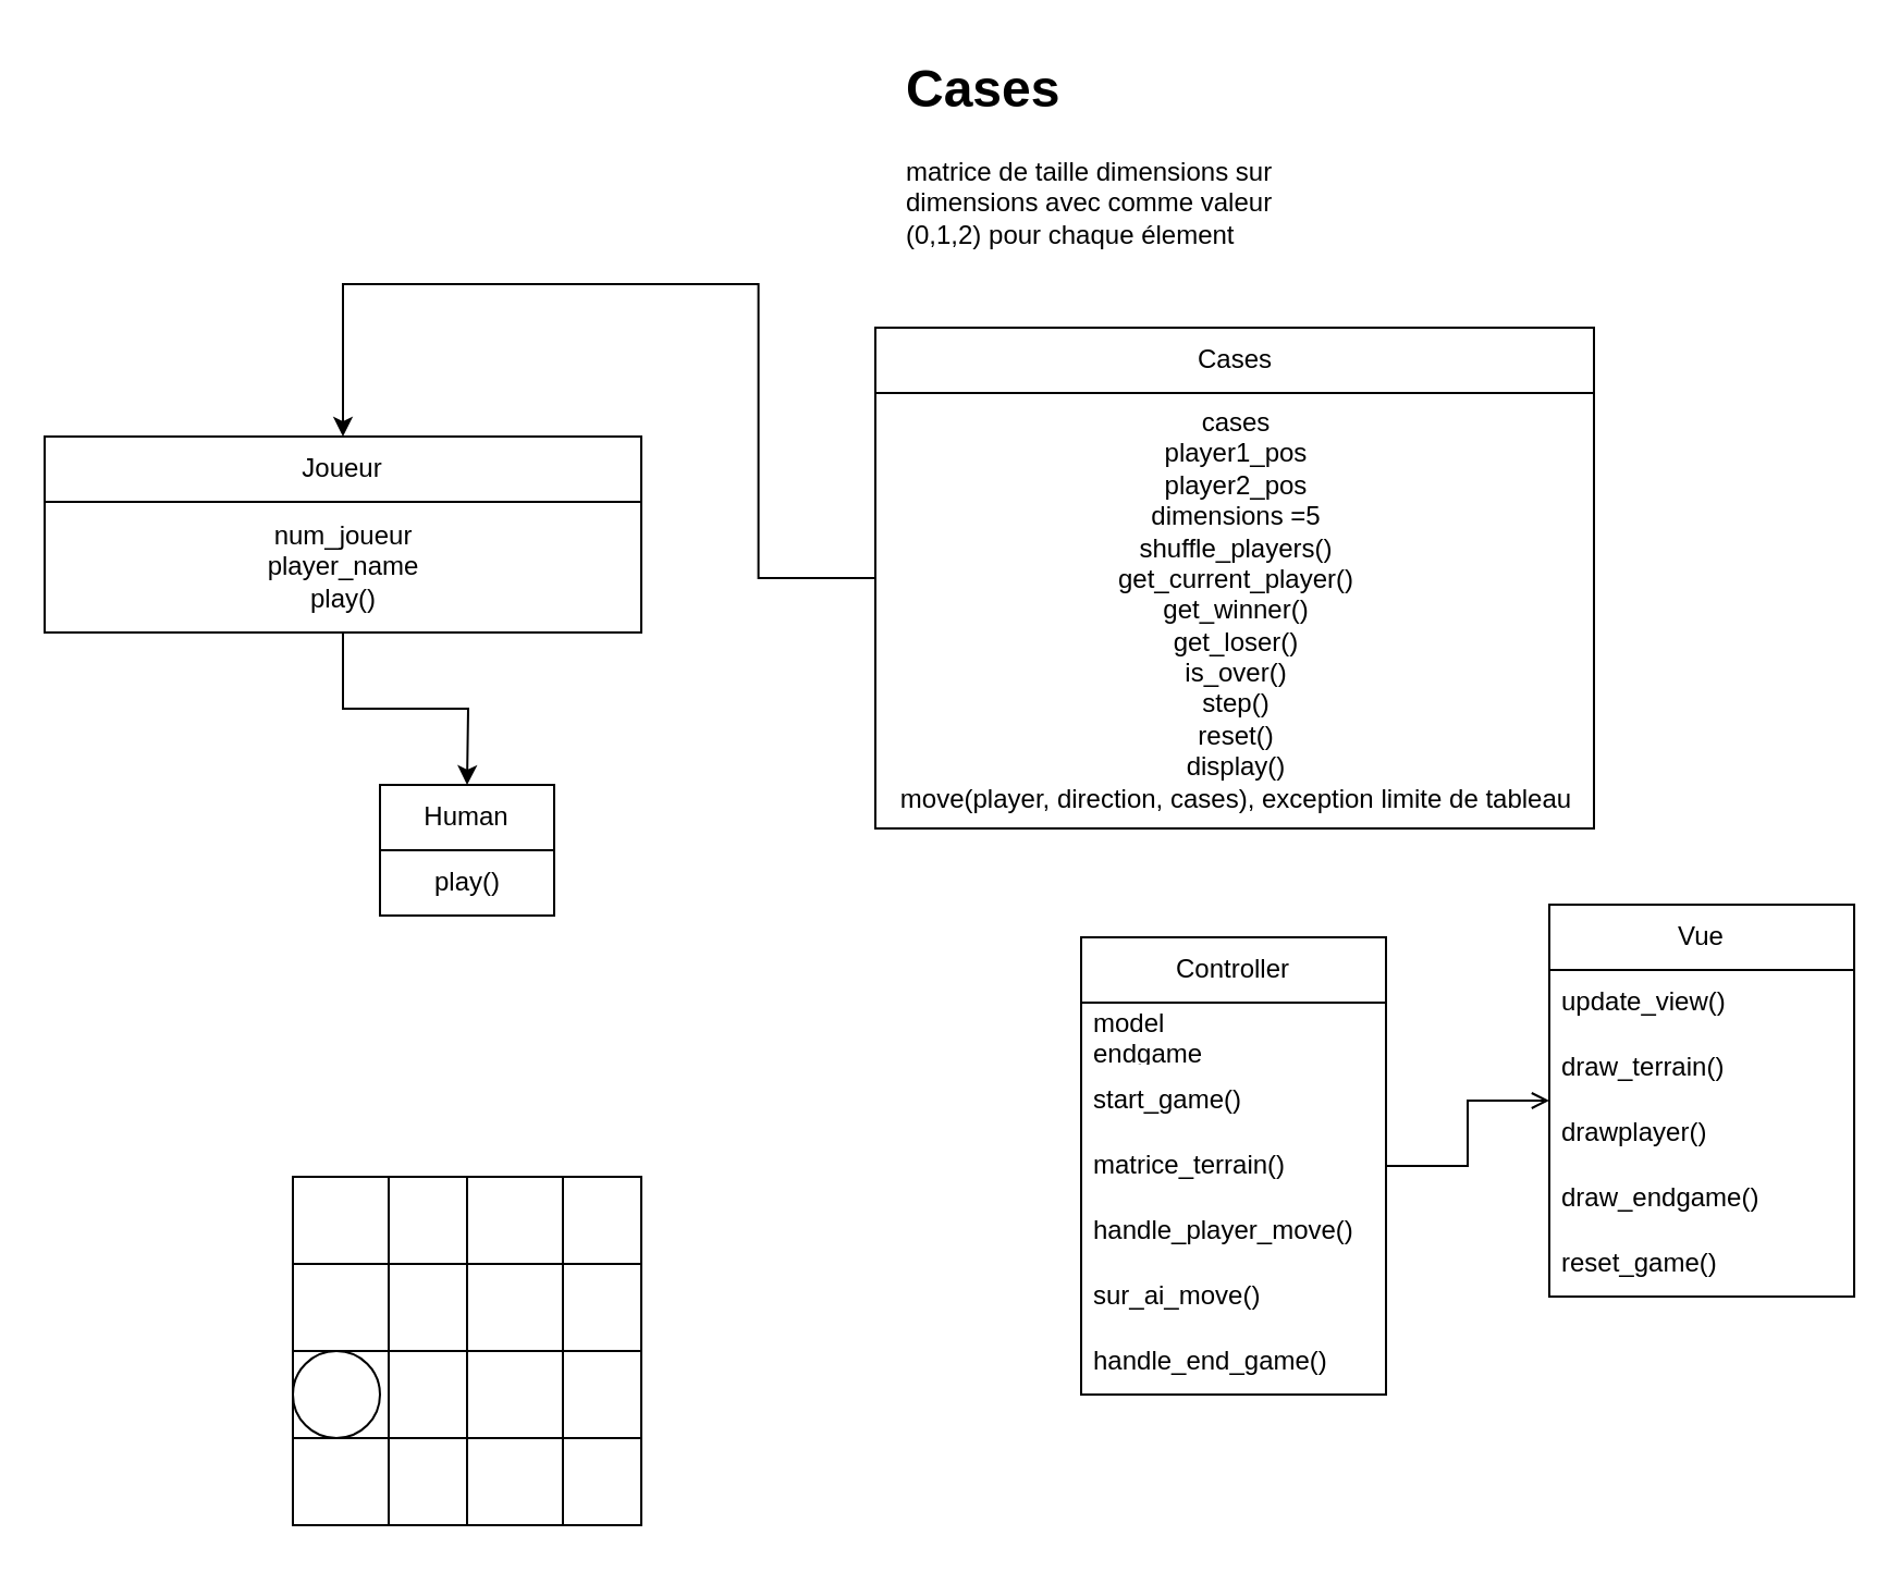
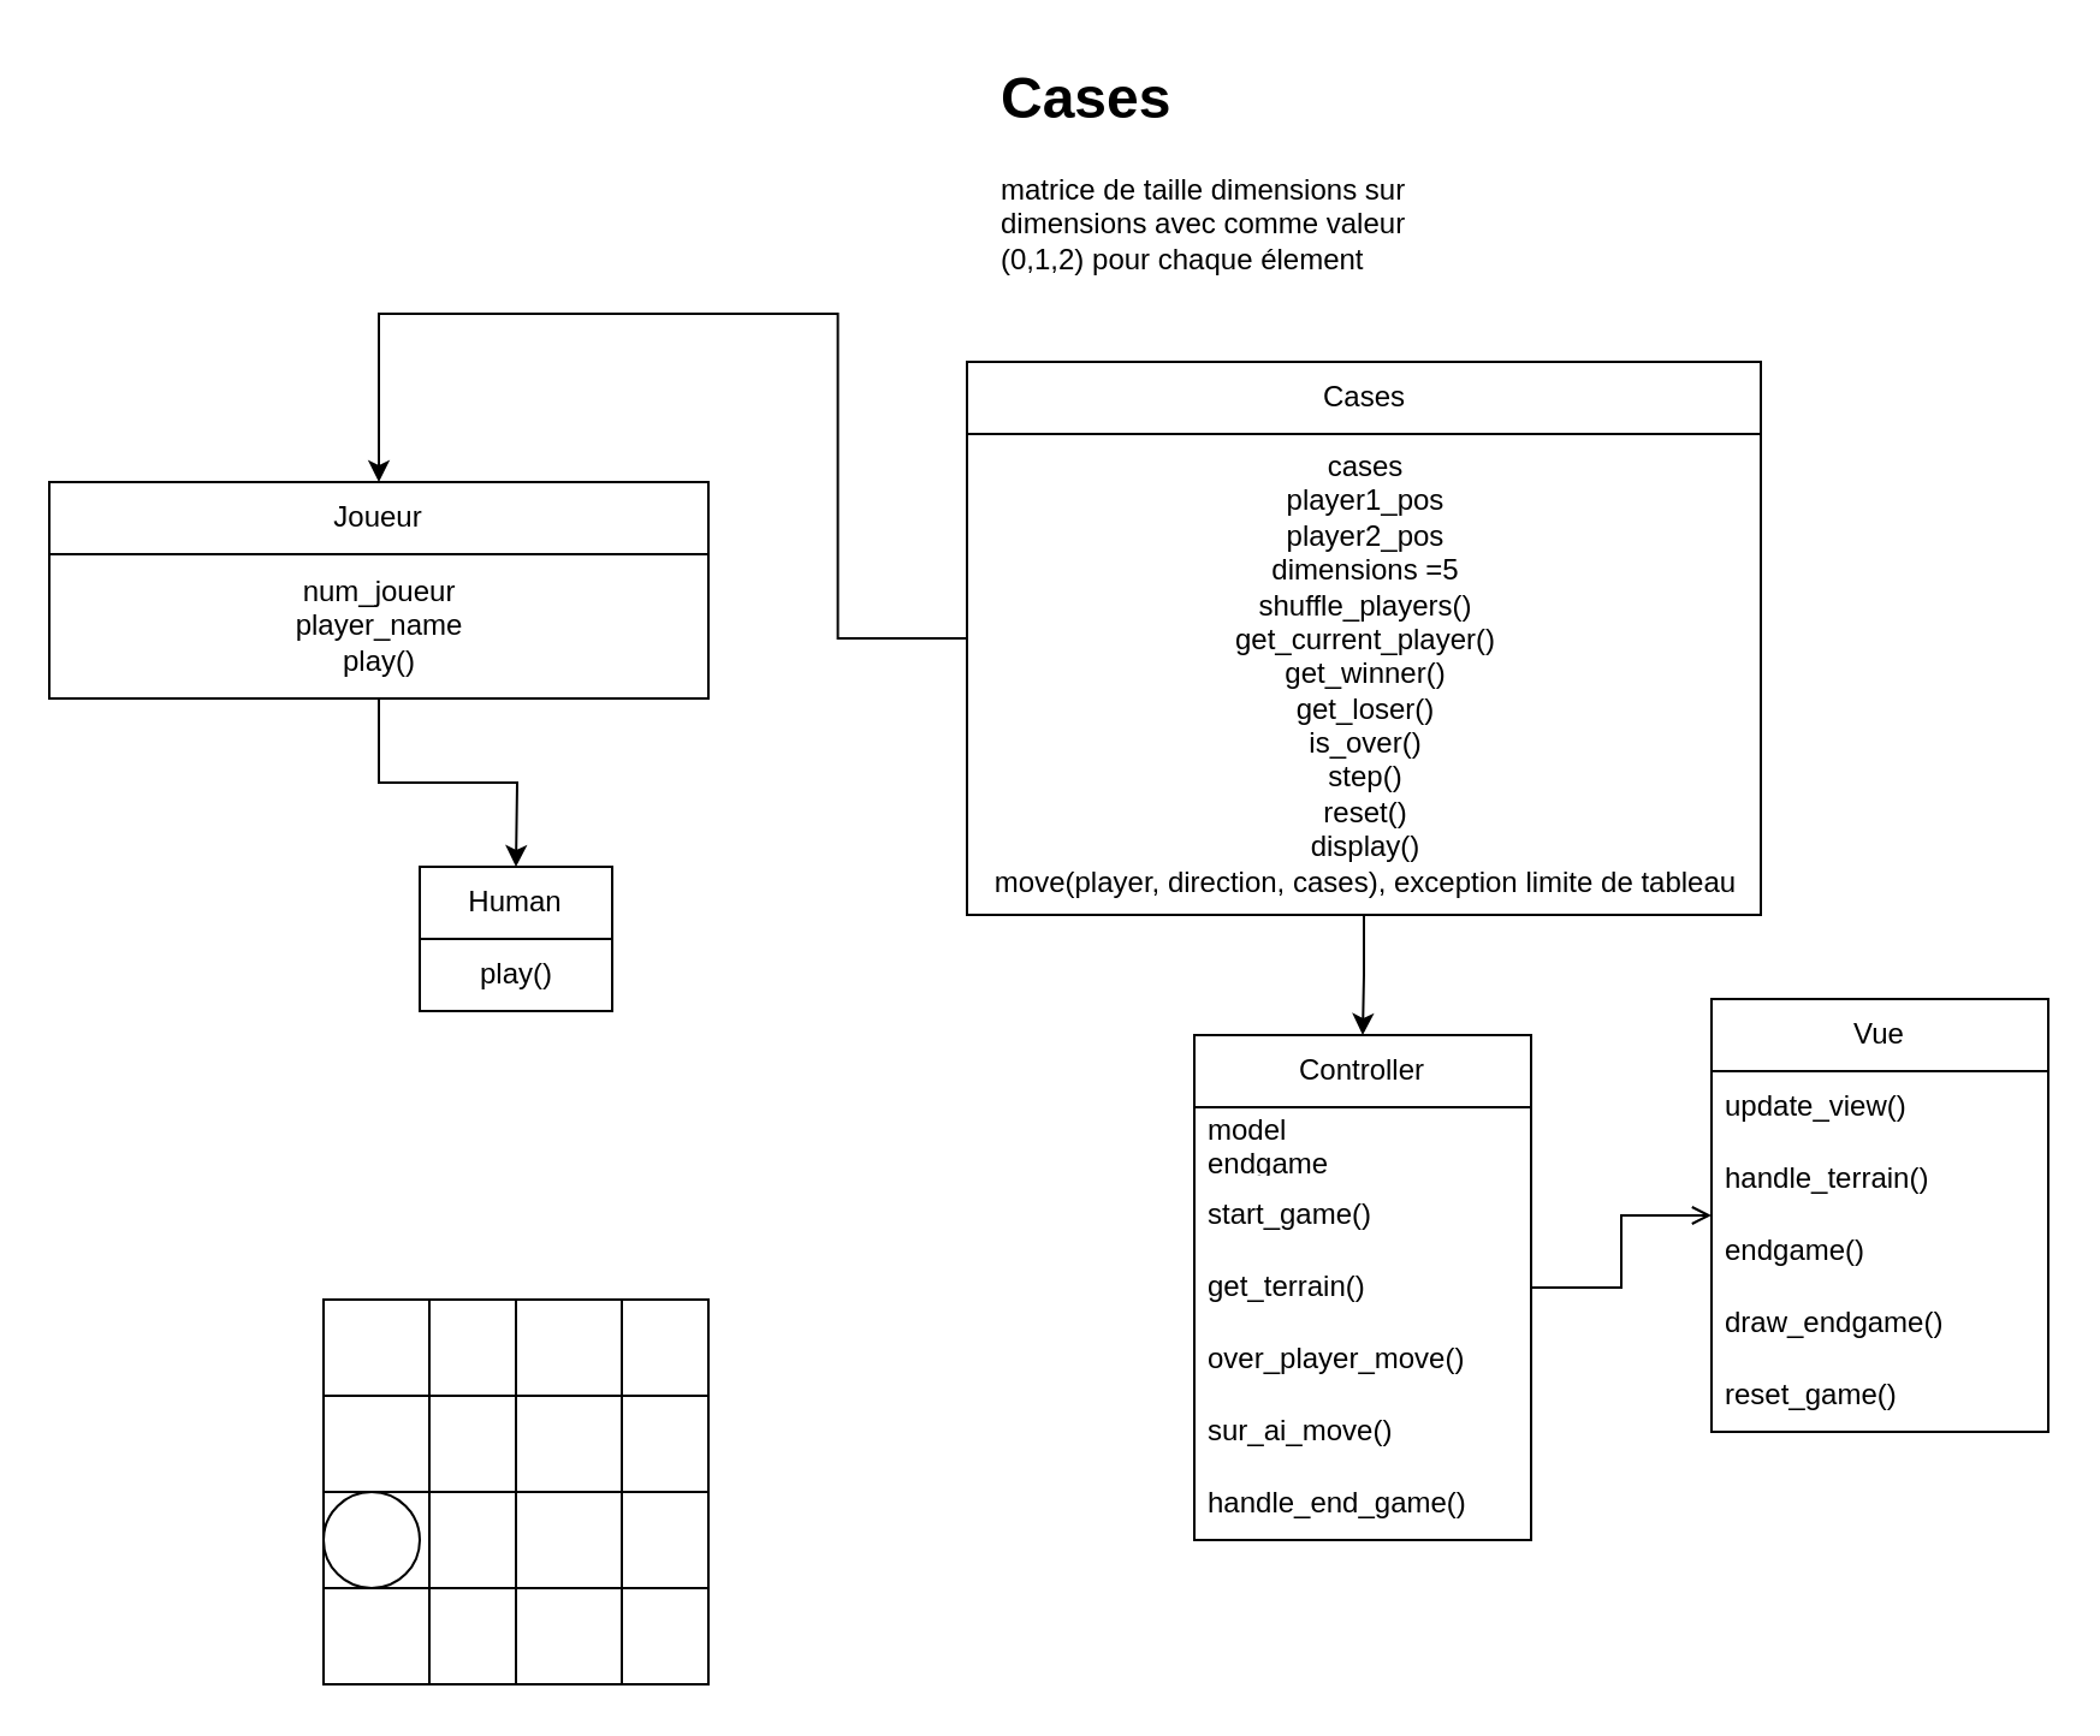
+ <mxCell id="28" style="edgeStyle=orthogonalEdgeStyle;rounded=0;orthogonalLoop=1;jettySize=auto;html=1;" edge="1" parent="1" source="17" target="3"><mxGeometry relative="1" as="geometry"><mxPoint x="484" y="215" as="sourcePoint" /><mxPoint x="414" y="510" as="targetPoint" /></mxGeometry></mxCell>
- <mxCell id="12" value="draw_terrain()" style="text;strokeColor=none;fillColor=none;align=left;verticalAlign=middle;spacingLeft=4;spacingRight=4;overflow=hidden;points=[[0,0.5],[1,0.5]];portConstraint=eastwest;rotatable=0;whiteSpace=wrap;html=1;" vertex="1" parent="10"><mxGeometry y="60" width="140" height="30" as="geometry" /></mxCell>
+ <mxCell id="12" value="handle_terrain()" style="text;strokeColor=none;fillColor=none;align=left;verticalAlign=middle;spacingLeft=4;spacingRight=4;overflow=hidden;points=[[0,0.5],[1,0.5]];portConstraint=eastwest;rotatable=0;whiteSpace=wrap;html=1;" vertex="1" parent="10"><mxGeometry y="60" width="140" height="30" as="geometry" /></mxCell>
- <mxCell id="13" value="drawplayer()" style="text;strokeColor=none;fillColor=none;align=left;verticalAlign=middle;spacingLeft=4;spacingRight=4;overflow=hidden;points=[[0,0.5],[1,0.5]];portConstraint=eastwest;rotatable=0;whiteSpace=wrap;html=1;" vertex="1" parent="10"><mxGeometry y="90" width="140" height="30" as="geometry" /></mxCell>
+ <mxCell id="13" value="endgame()" style="text;strokeColor=none;fillColor=none;align=left;verticalAlign=middle;spacingLeft=4;spacingRight=4;overflow=hidden;points=[[0,0.5],[1,0.5]];portConstraint=eastwest;rotatable=0;whiteSpace=wrap;html=1;" vertex="1" parent="10"><mxGeometry y="90" width="140" height="30" as="geometry" /></mxCell>
- <mxCell id="6" value="matrice_terrain()" style="text;strokeColor=none;fillColor=none;align=left;verticalAlign=middle;spacingLeft=4;spacingRight=4;overflow=hidden;points=[[0,0.5],[1,0.5]];portConstraint=eastwest;rotatable=0;whiteSpace=wrap;html=1;" vertex="1" parent="3"><mxGeometry y="90" width="140" height="30" as="geometry" /></mxCell>
+ <mxCell id="6" value="get_terrain()" style="text;strokeColor=none;fillColor=none;align=left;verticalAlign=middle;spacingLeft=4;spacingRight=4;overflow=hidden;points=[[0,0.5],[1,0.5]];portConstraint=eastwest;rotatable=0;whiteSpace=wrap;html=1;" vertex="1" parent="3"><mxGeometry y="90" width="140" height="30" as="geometry" /></mxCell>
- <mxCell id="7" value="handle_player_move()" style="text;strokeColor=none;fillColor=none;align=left;verticalAlign=middle;spacingLeft=4;spacingRight=4;overflow=hidden;points=[[0,0.5],[1,0.5]];portConstraint=eastwest;rotatable=0;whiteSpace=wrap;html=1;" vertex="1" parent="3"><mxGeometry y="120" width="140" height="30" as="geometry" /></mxCell>
+ <mxCell id="7" value="over_player_move()" style="text;strokeColor=none;fillColor=none;align=left;verticalAlign=middle;spacingLeft=4;spacingRight=4;overflow=hidden;points=[[0,0.5],[1,0.5]];portConstraint=eastwest;rotatable=0;whiteSpace=wrap;html=1;" vertex="1" parent="3"><mxGeometry y="120" width="140" height="30" as="geometry" /></mxCell>
